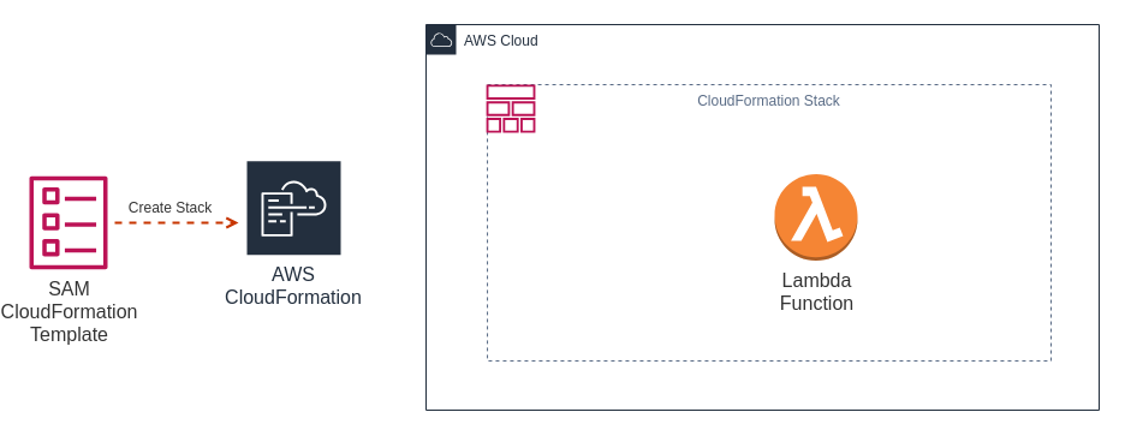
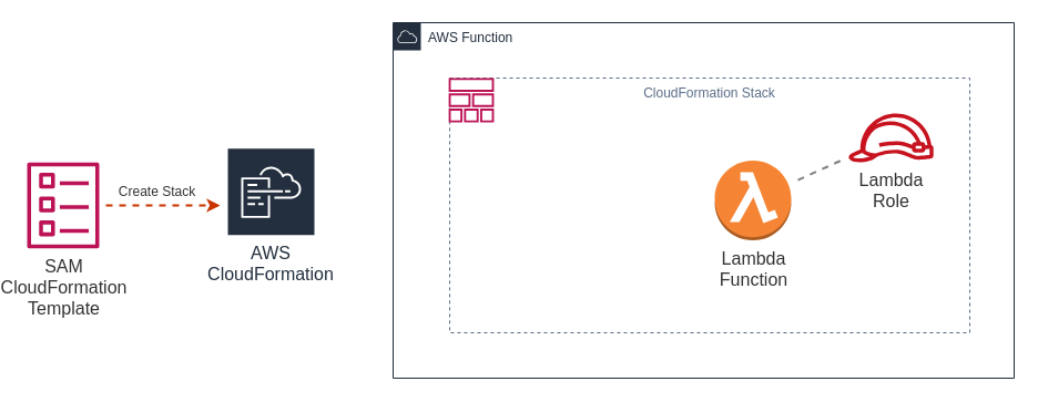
- <mxCell id="2" value="AWS Cloud" style="points=[[0,0],[0.25,0],[0.5,0],[0.75,0],[1,0],[1,0.25],[1,0.5],[1,0.75],[1,1],[0.75,1],[0.5,1],[0.25,1],[0,1],[0,0.75],[0,0.5],[0,0.25]];outlineConnect=0;gradientColor=none;html=1;whiteSpace=wrap;fontSize=12;fontStyle=0;shape=mxgraph.aws4.group;grIcon=mxgraph.aws4.group_aws_cloud;strokeColor=#232F3E;fillColor=none;verticalAlign=top;align=left;spacingLeft=30;fontColor=#232F3E;dashed=0;" vertex="1" parent="1"><mxGeometry x="350" y="20" width="560" height="321" as="geometry" /></mxCell>
+ <mxCell id="2" value="AWS Function" style="points=[[0,0],[0.25,0],[0.5,0],[0.75,0],[1,0],[1,0.25],[1,0.5],[1,0.75],[1,1],[0.75,1],[0.5,1],[0.25,1],[0,1],[0,0.75],[0,0.5],[0,0.25]];outlineConnect=0;gradientColor=none;html=1;whiteSpace=wrap;fontSize=12;fontStyle=0;shape=mxgraph.aws4.group;grIcon=mxgraph.aws4.group_aws_cloud;strokeColor=#232F3E;fillColor=none;verticalAlign=top;align=left;spacingLeft=30;fontColor=#232F3E;dashed=0;" vertex="1" parent="1"><mxGeometry x="350" y="20" width="560" height="321" as="geometry" /></mxCell>
+ <mxCell id="11" value="Lambda&lt;br style=&quot;font-size: 16px;&quot;&gt;Role" style="outlineConnect=0;fontColor=#333333;gradientColor=none;fillColor=#C7131F;strokeColor=none;dashed=0;verticalLabelPosition=bottom;verticalAlign=top;align=center;html=1;fontSize=16;fontStyle=0;aspect=fixed;pointerEvents=1;shape=mxgraph.aws4.role;" vertex="1" parent="1"><mxGeometry x="760" y="102" width="78" height="44" as="geometry" /></mxCell>
+ <mxCell id="4" style="edgeStyle=none;rounded=0;orthogonalLoop=1;jettySize=auto;html=1;dashed=1;startArrow=none;startFill=0;sourcePerimeterSpacing=6;targetPerimeterSpacing=6;strokeColor=#808080;strokeWidth=2;fontSize=16;fontColor=#333333;endArrow=none;endFill=0;" edge="1" parent="1" source="5" target="11"><mxGeometry relative="1" as="geometry" /></mxCell>
- <mxCell id="7" style="edgeStyle=none;rounded=0;orthogonalLoop=1;jettySize=auto;html=1;startArrow=none;startFill=0;sourcePerimeterSpacing=6;targetPerimeterSpacing=6;strokeColor=#C73500;strokeWidth=2;fontSize=16;fontColor=#333333;fillColor=#fa6800;dashed=1;endArrow=open;" edge="1" parent="1" source="9" target="6"><mxGeometry relative="1" as="geometry" /></mxCell>
+ <mxCell id="7" style="edgeStyle=none;rounded=0;orthogonalLoop=1;jettySize=auto;html=1;startArrow=none;startFill=0;sourcePerimeterSpacing=6;targetPerimeterSpacing=6;strokeColor=#C73500;strokeWidth=2;fontSize=16;fontColor=#333333;fillColor=#fa6800;dashed=1;" edge="1" parent="1" source="9" target="6"><mxGeometry relative="1" as="geometry" /></mxCell>
